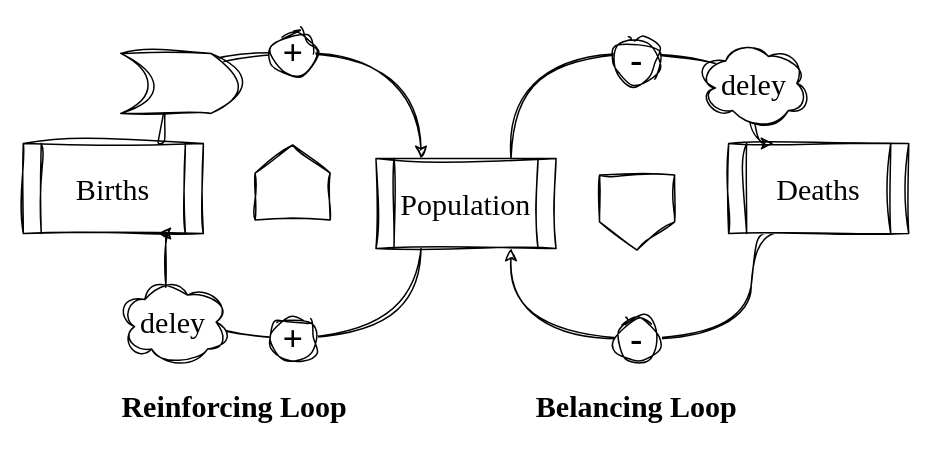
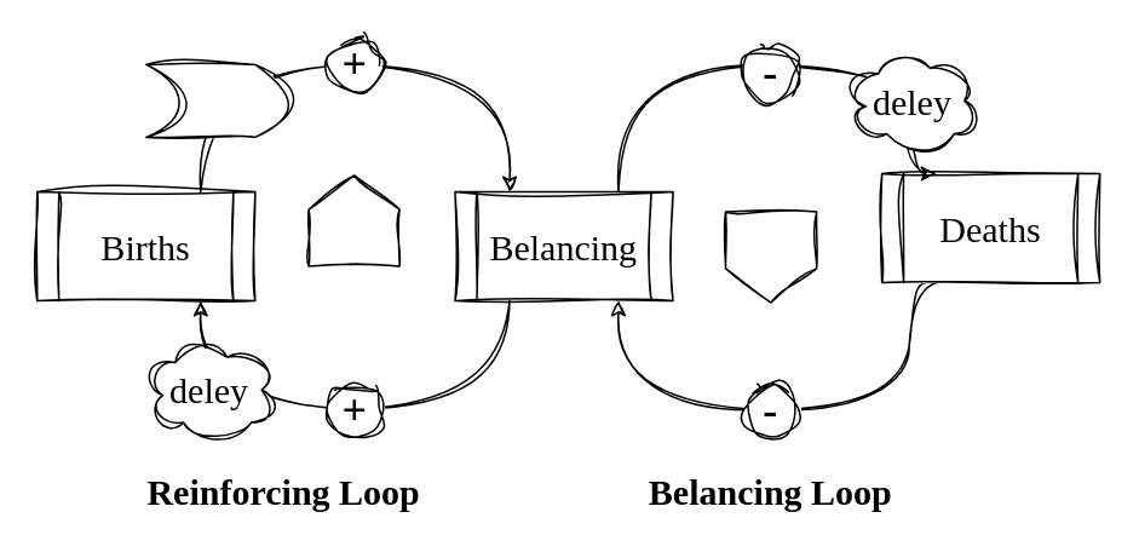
- <mxCell id="2" value="Births" style="shape=process;whiteSpace=wrap;html=1;backgroundOutline=1;sketch=1;hachureGap=4;jiggle=2;curveFitting=1;fontFamily=Architects Daughter;fontSource=https%3A%2F%2Ffonts.googleapis.com%2Fcss%3Ffamily%3DArchitects%2BDaughter;fontSize=20;" vertex="1" parent="1"><mxGeometry x="15" y="95" width="120" height="60" as="geometry" /></mxCell>
+ <mxCell id="2" value="Births" style="shape=process;whiteSpace=wrap;html=1;backgroundOutline=1;sketch=1;hachureGap=4;jiggle=2;curveFitting=1;fontFamily=Architects Daughter;fontSource=https%3A%2F%2Ffonts.googleapis.com%2Fcss%3Ffamily%3DArchitects%2BDaughter;fontSize=20;" vertex="1" parent="1"><mxGeometry x="20" y="105" width="120" height="60" as="geometry" /></mxCell>
- <mxCell id="3" value="Population" style="shape=process;whiteSpace=wrap;html=1;backgroundOutline=1;sketch=1;hachureGap=4;jiggle=2;curveFitting=1;fontFamily=Architects Daughter;fontSource=https%3A%2F%2Ffonts.googleapis.com%2Fcss%3Ffamily%3DArchitects%2BDaughter;fontSize=20;" vertex="1" parent="1"><mxGeometry x="250" y="105" width="120" height="60" as="geometry" /></mxCell>
+ <mxCell id="3" value="Belancing" style="shape=process;whiteSpace=wrap;html=1;backgroundOutline=1;sketch=1;hachureGap=4;jiggle=2;curveFitting=1;fontFamily=Architects Daughter;fontSource=https%3A%2F%2Ffonts.googleapis.com%2Fcss%3Ffamily%3DArchitects%2BDaughter;fontSize=20;" vertex="1" parent="1"><mxGeometry x="250" y="105" width="120" height="60" as="geometry" /></mxCell>
